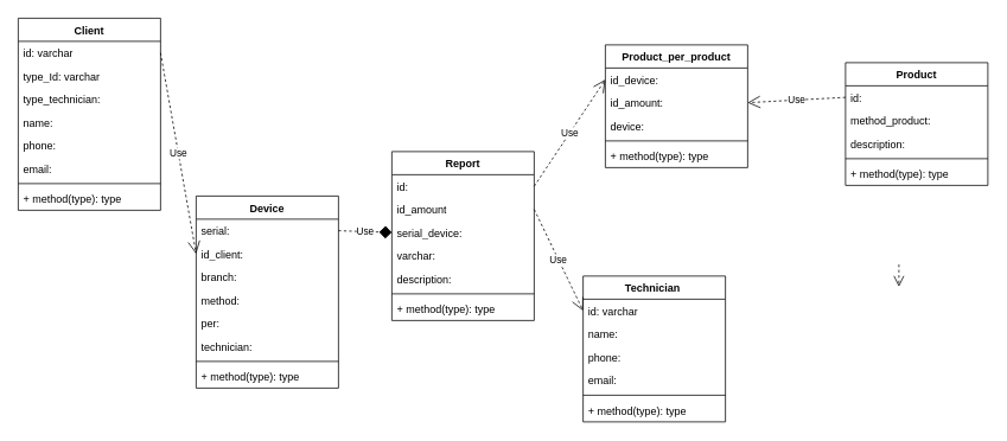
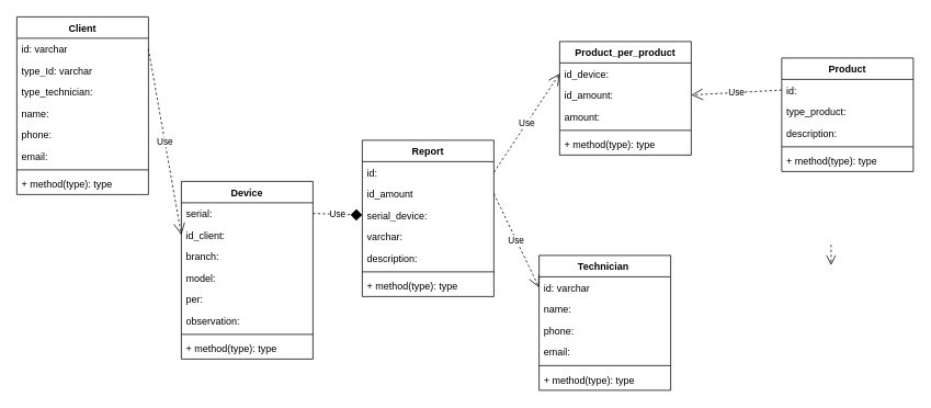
- <mxCell id="38" value="method_product:" style="text;strokeColor=none;fillColor=none;align=left;verticalAlign=top;spacingLeft=4;spacingRight=4;overflow=hidden;rotatable=0;points=[[0,0.5],[1,0.5]];portConstraint=eastwest;whiteSpace=wrap;html=1;" vertex="1" parent="36"><mxGeometry y="52" width="160" height="26" as="geometry" /></mxCell>
+ <mxCell id="38" value="type_product:" style="text;strokeColor=none;fillColor=none;align=left;verticalAlign=top;spacingLeft=4;spacingRight=4;overflow=hidden;rotatable=0;points=[[0,0.5],[1,0.5]];portConstraint=eastwest;whiteSpace=wrap;html=1;" vertex="1" parent="36"><mxGeometry y="52" width="160" height="26" as="geometry" /></mxCell>
- <mxCell id="45" value="device:" style="text;strokeColor=none;fillColor=none;align=left;verticalAlign=top;spacingLeft=4;spacingRight=4;overflow=hidden;rotatable=0;points=[[0,0.5],[1,0.5]];portConstraint=eastwest;whiteSpace=wrap;html=1;" vertex="1" parent="42"><mxGeometry y="78" width="160" height="26" as="geometry" /></mxCell>
+ <mxCell id="45" value="amount:" style="text;strokeColor=none;fillColor=none;align=left;verticalAlign=top;spacingLeft=4;spacingRight=4;overflow=hidden;rotatable=0;points=[[0,0.5],[1,0.5]];portConstraint=eastwest;whiteSpace=wrap;html=1;" vertex="1" parent="42"><mxGeometry y="78" width="160" height="26" as="geometry" /></mxCell>
- <mxCell id="23" value="method:" style="text;strokeColor=none;fillColor=none;align=left;verticalAlign=top;spacingLeft=4;spacingRight=4;overflow=hidden;rotatable=0;points=[[0,0.5],[1,0.5]];portConstraint=eastwest;whiteSpace=wrap;html=1;" vertex="1" parent="19"><mxGeometry y="104" width="160" height="26" as="geometry" /></mxCell>
+ <mxCell id="23" value="model:" style="text;strokeColor=none;fillColor=none;align=left;verticalAlign=top;spacingLeft=4;spacingRight=4;overflow=hidden;rotatable=0;points=[[0,0.5],[1,0.5]];portConstraint=eastwest;whiteSpace=wrap;html=1;" vertex="1" parent="19"><mxGeometry y="104" width="160" height="26" as="geometry" /></mxCell>
- <mxCell id="25" value="technician:&amp;nbsp;" style="text;strokeColor=none;fillColor=none;align=left;verticalAlign=top;spacingLeft=4;spacingRight=4;overflow=hidden;rotatable=0;points=[[0,0.5],[1,0.5]];portConstraint=eastwest;whiteSpace=wrap;html=1;" vertex="1" parent="19"><mxGeometry y="156" width="160" height="26" as="geometry" /></mxCell>
+ <mxCell id="25" value="observation:&amp;nbsp;" style="text;strokeColor=none;fillColor=none;align=left;verticalAlign=top;spacingLeft=4;spacingRight=4;overflow=hidden;rotatable=0;points=[[0,0.5],[1,0.5]];portConstraint=eastwest;whiteSpace=wrap;html=1;" vertex="1" parent="19"><mxGeometry y="156" width="160" height="26" as="geometry" /></mxCell>
